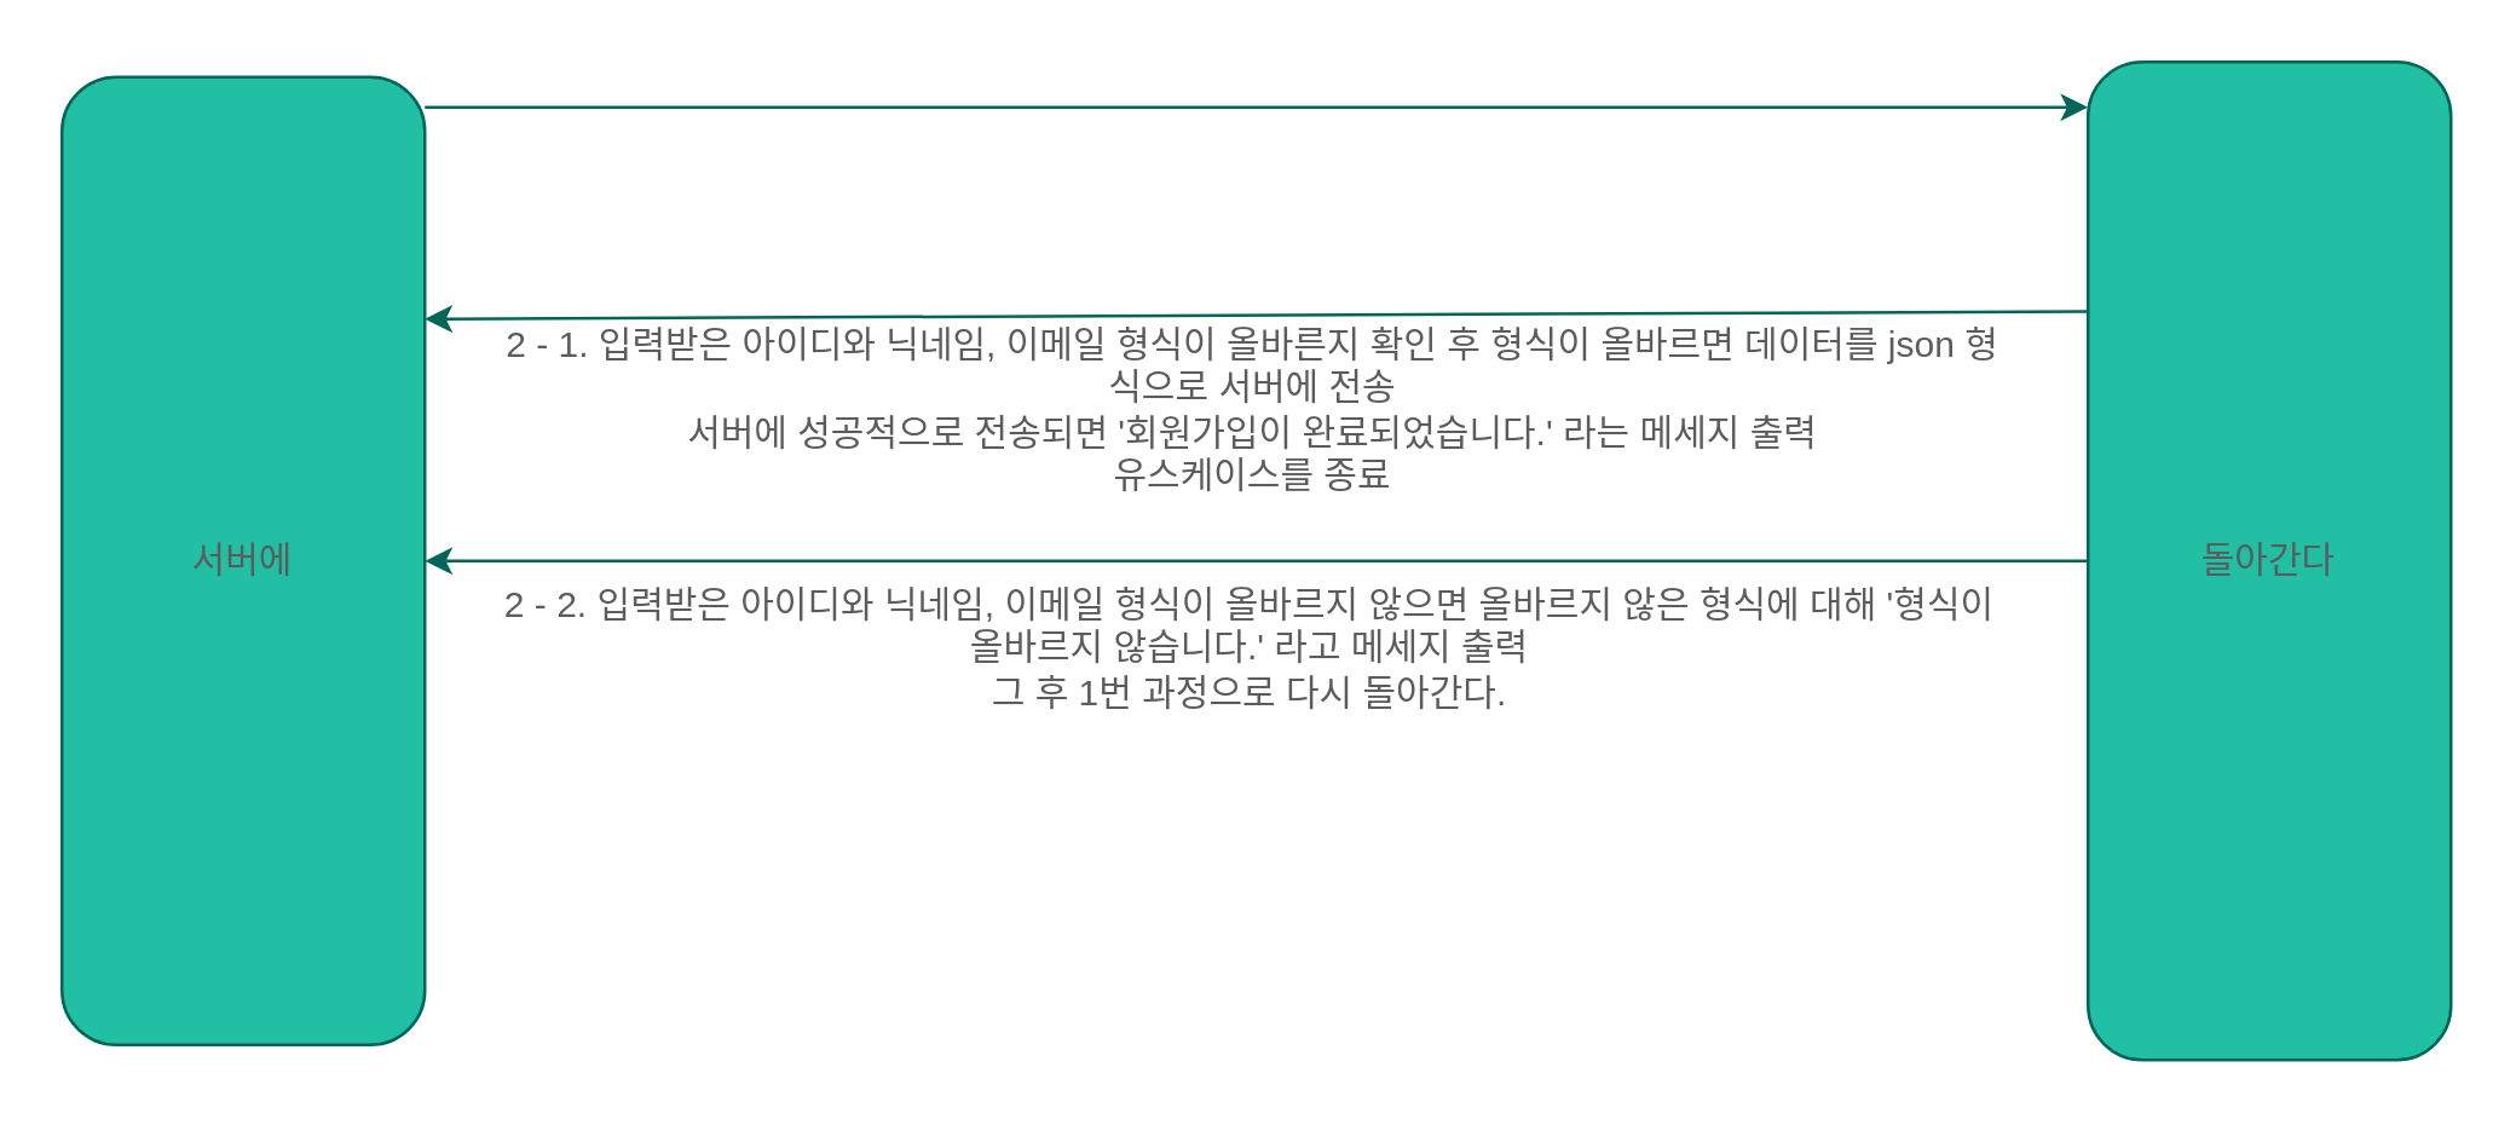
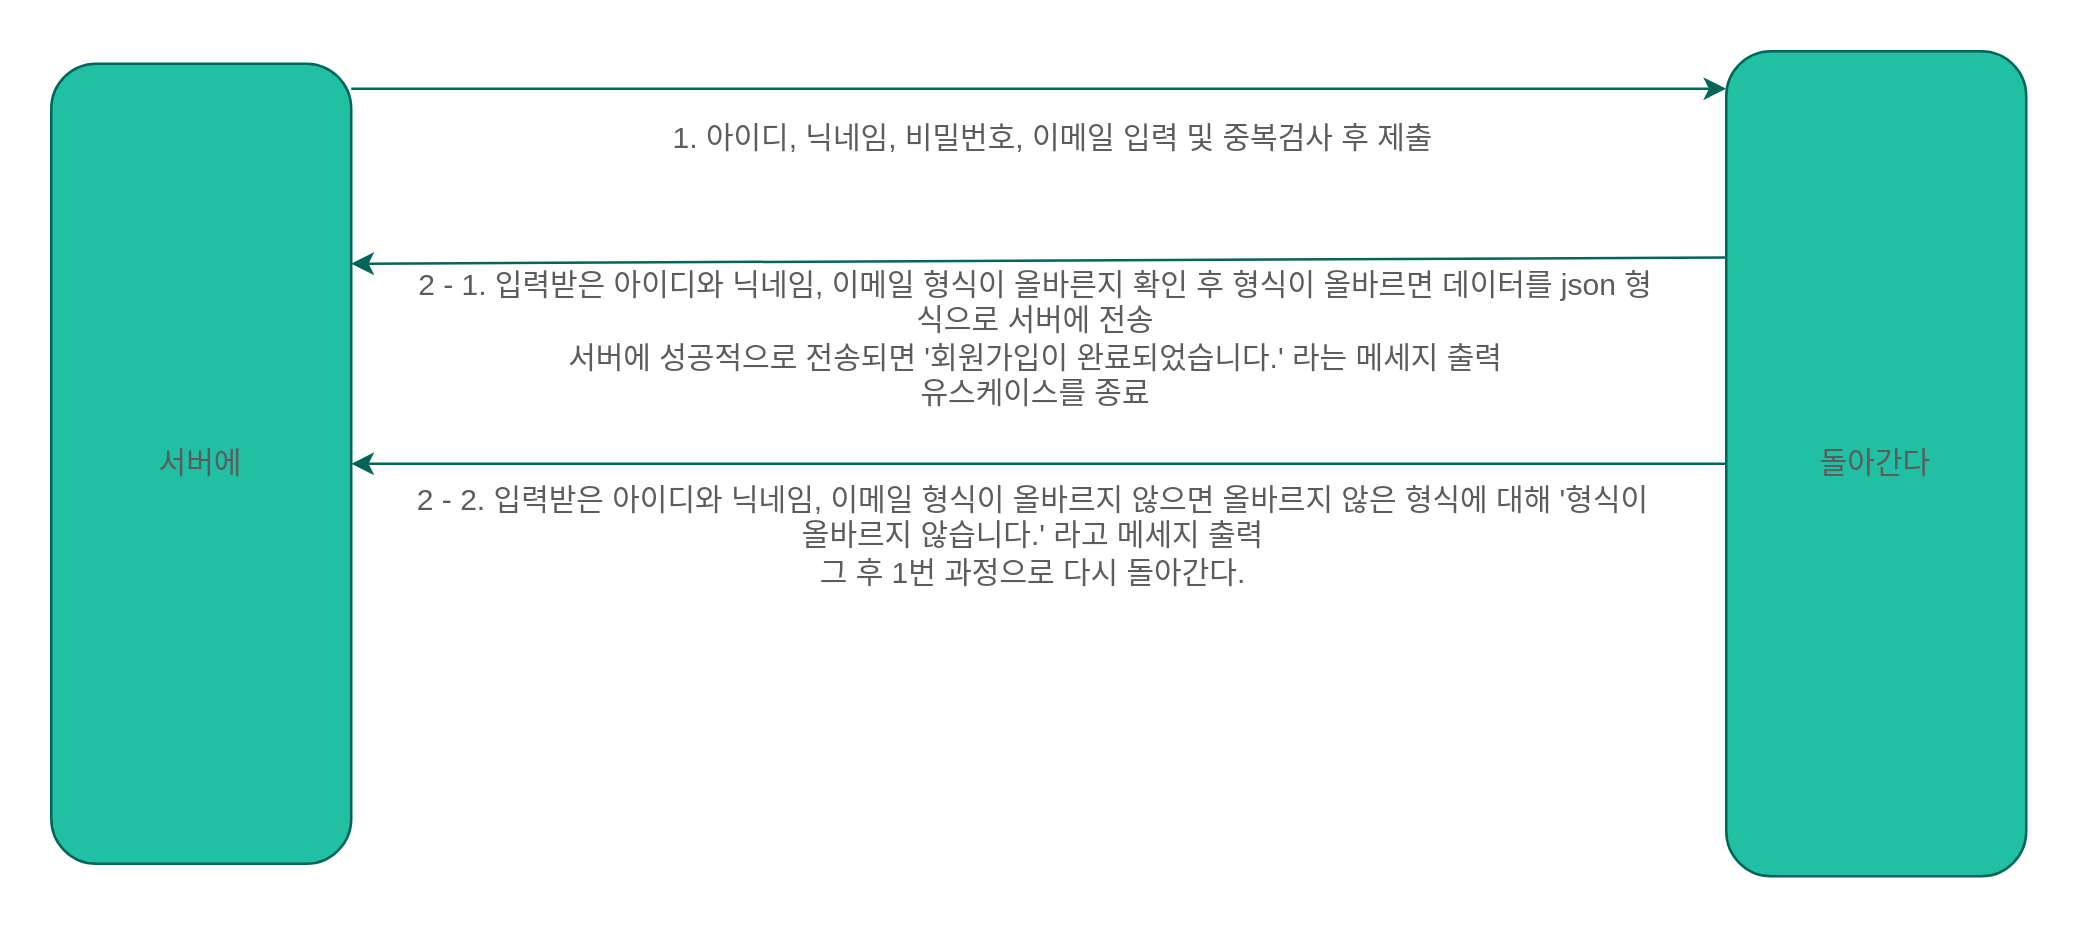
+ <mxCell id="5" value="1. 아이디, 닉네임, 비밀번호, 이메일 입력 및 중복검사 후 제출" style="text;html=1;strokeColor=none;fillColor=none;align=center;verticalAlign=middle;whiteSpace=wrap;rounded=0;sketch=0;fontColor=#5C5C5C;" vertex="1" parent="1"><mxGeometry x="192" y="45" width="458" height="20" as="geometry" /></mxCell>
